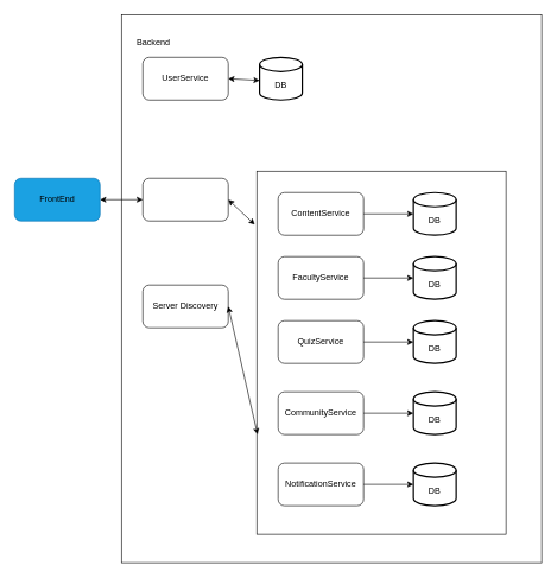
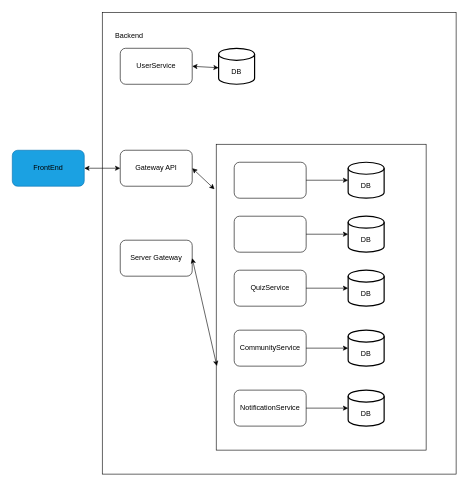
+ <mxCell id="9" value="Gateway API" style="text;html=1;align=center;verticalAlign=middle;whiteSpace=wrap;rounded=0;" vertex="1" parent="1"><mxGeometry x="215" y="250" width="90" height="60" as="geometry" /></mxCell>
- <mxCell id="29" value="ContentService" style="text;html=1;align=center;verticalAlign=middle;whiteSpace=wrap;rounded=0;" vertex="1" parent="23"><mxGeometry x="5" width="110" height="60" as="geometry" /></mxCell>
- <mxCell id="36" value="FacultyService" style="text;html=1;align=center;verticalAlign=middle;whiteSpace=wrap;rounded=0;" vertex="1" parent="30"><mxGeometry x="5" width="110" height="60" as="geometry" /></mxCell>
- <mxCell id="19" value="Server Discovery" style="text;html=1;align=center;verticalAlign=middle;whiteSpace=wrap;rounded=0;" vertex="1" parent="17"><mxGeometry x="5" width="110" height="60" as="geometry" /></mxCell>
+ <mxCell id="19" value="Server Gateway" style="text;html=1;align=center;verticalAlign=middle;whiteSpace=wrap;rounded=0;" vertex="1" parent="17"><mxGeometry x="5" width="110" height="60" as="geometry" /></mxCell>
